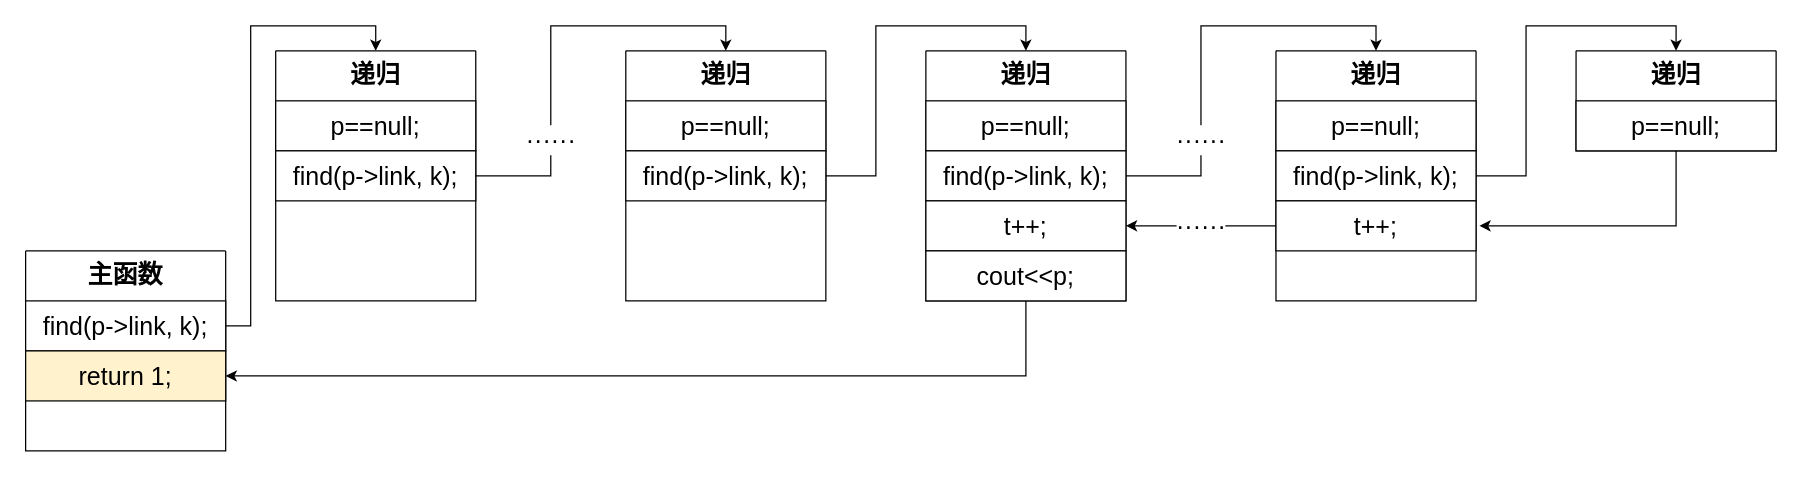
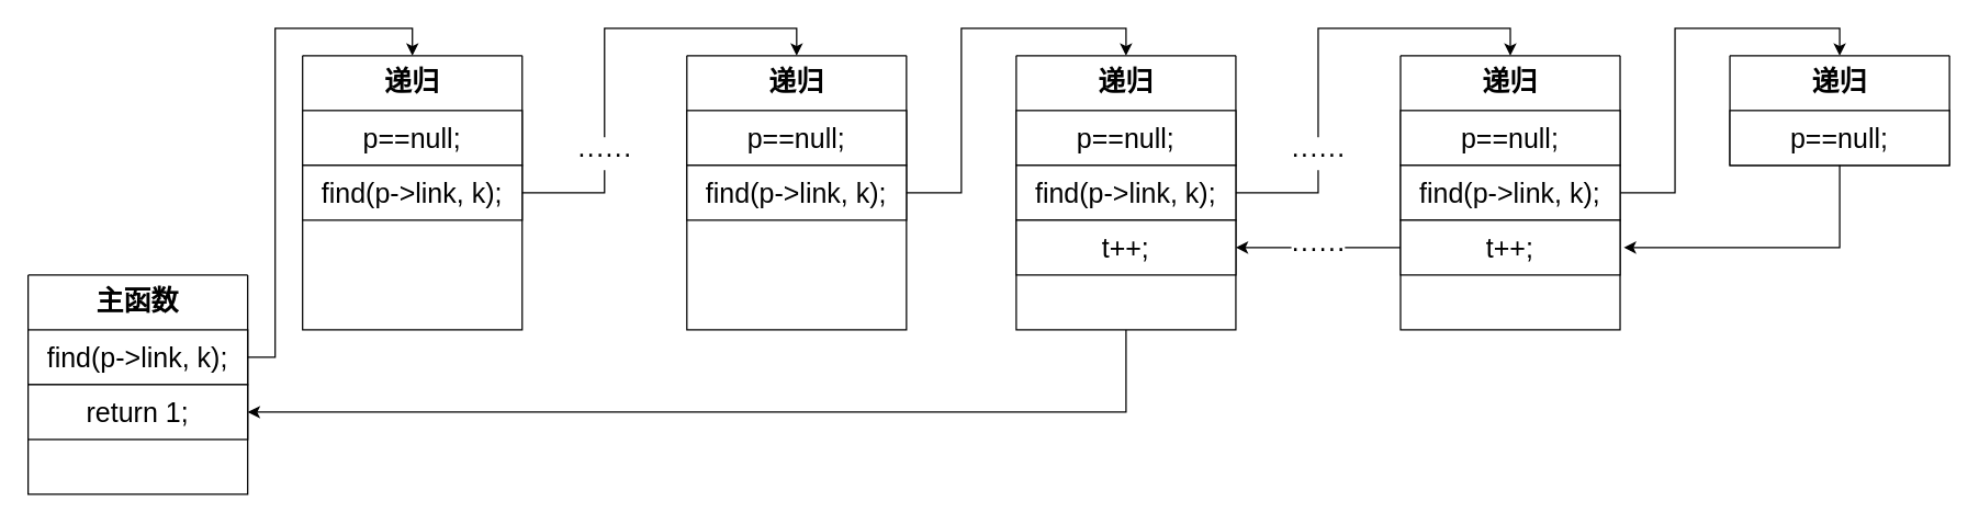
- <mxCell id="10" value="&lt;font style=&quot;font-size: 20px;&quot;&gt;cout&amp;lt;&amp;lt;p;&lt;/font&gt;" style="rounded=0;whiteSpace=wrap;html=1;" parent="6" vertex="1"><mxGeometry y="160" width="160" height="40" as="geometry" /></mxCell>
- <mxCell id="19" value="&lt;font style=&quot;font-size: 20px;&quot;&gt;return 1;&lt;/font&gt;" style="rounded=0;whiteSpace=wrap;html=1;fillColor=#fff2cc;" parent="17" vertex="1"><mxGeometry y="80" width="160" height="40" as="geometry" /></mxCell>
+ <mxCell id="19" value="&lt;font style=&quot;font-size: 20px;&quot;&gt;return 1;&lt;/font&gt;" style="rounded=0;whiteSpace=wrap;html=1;" parent="17" vertex="1"><mxGeometry y="80" width="160" height="40" as="geometry" /></mxCell>
